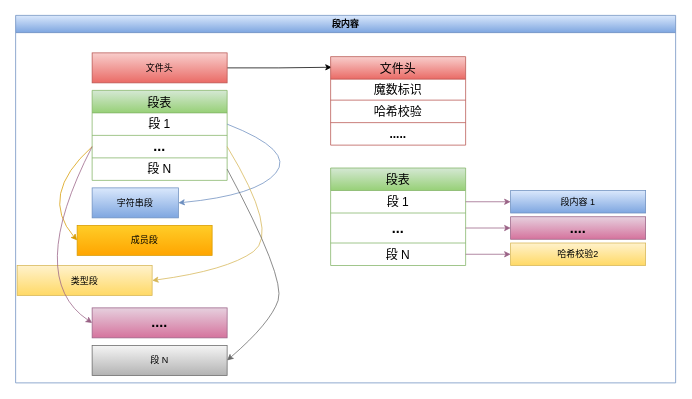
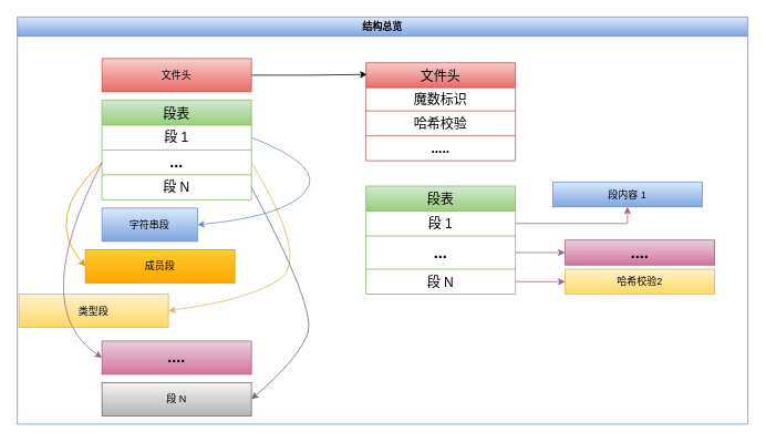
- <mxCell id="2" value="段内容" style="swimlane;whiteSpace=wrap;html=1;startSize=23;fillColor=#dae8fc;gradientColor=#7ea6e0;strokeColor=#6c8ebf;" vertex="1" parent="1"><mxGeometry x="20" y="20" width="880" height="490" as="geometry" /></mxCell>
+ <mxCell id="2" value="结构总览" style="swimlane;whiteSpace=wrap;html=1;startSize=23;fillColor=#dae8fc;gradientColor=#7ea6e0;strokeColor=#6c8ebf;" vertex="1" parent="1"><mxGeometry x="20" y="20" width="880" height="490" as="geometry" /></mxCell>
- <mxCell id="29" value="段内容 1" style="rounded=0;whiteSpace=wrap;html=1;fillColor=#dae8fc;gradientColor=#7ea6e0;strokeColor=#6c8ebf;" vertex="1" parent="2"><mxGeometry x="660" y="233.5" width="180" height="30" as="geometry" /></mxCell>
+ <mxCell id="29" value="段内容 1" style="rounded=0;whiteSpace=wrap;html=1;fillColor=#dae8fc;gradientColor=#7ea6e0;strokeColor=#6c8ebf;" vertex="1" parent="2"><mxGeometry x="645" y="198.5" width="180" height="30" as="geometry" /></mxCell>
